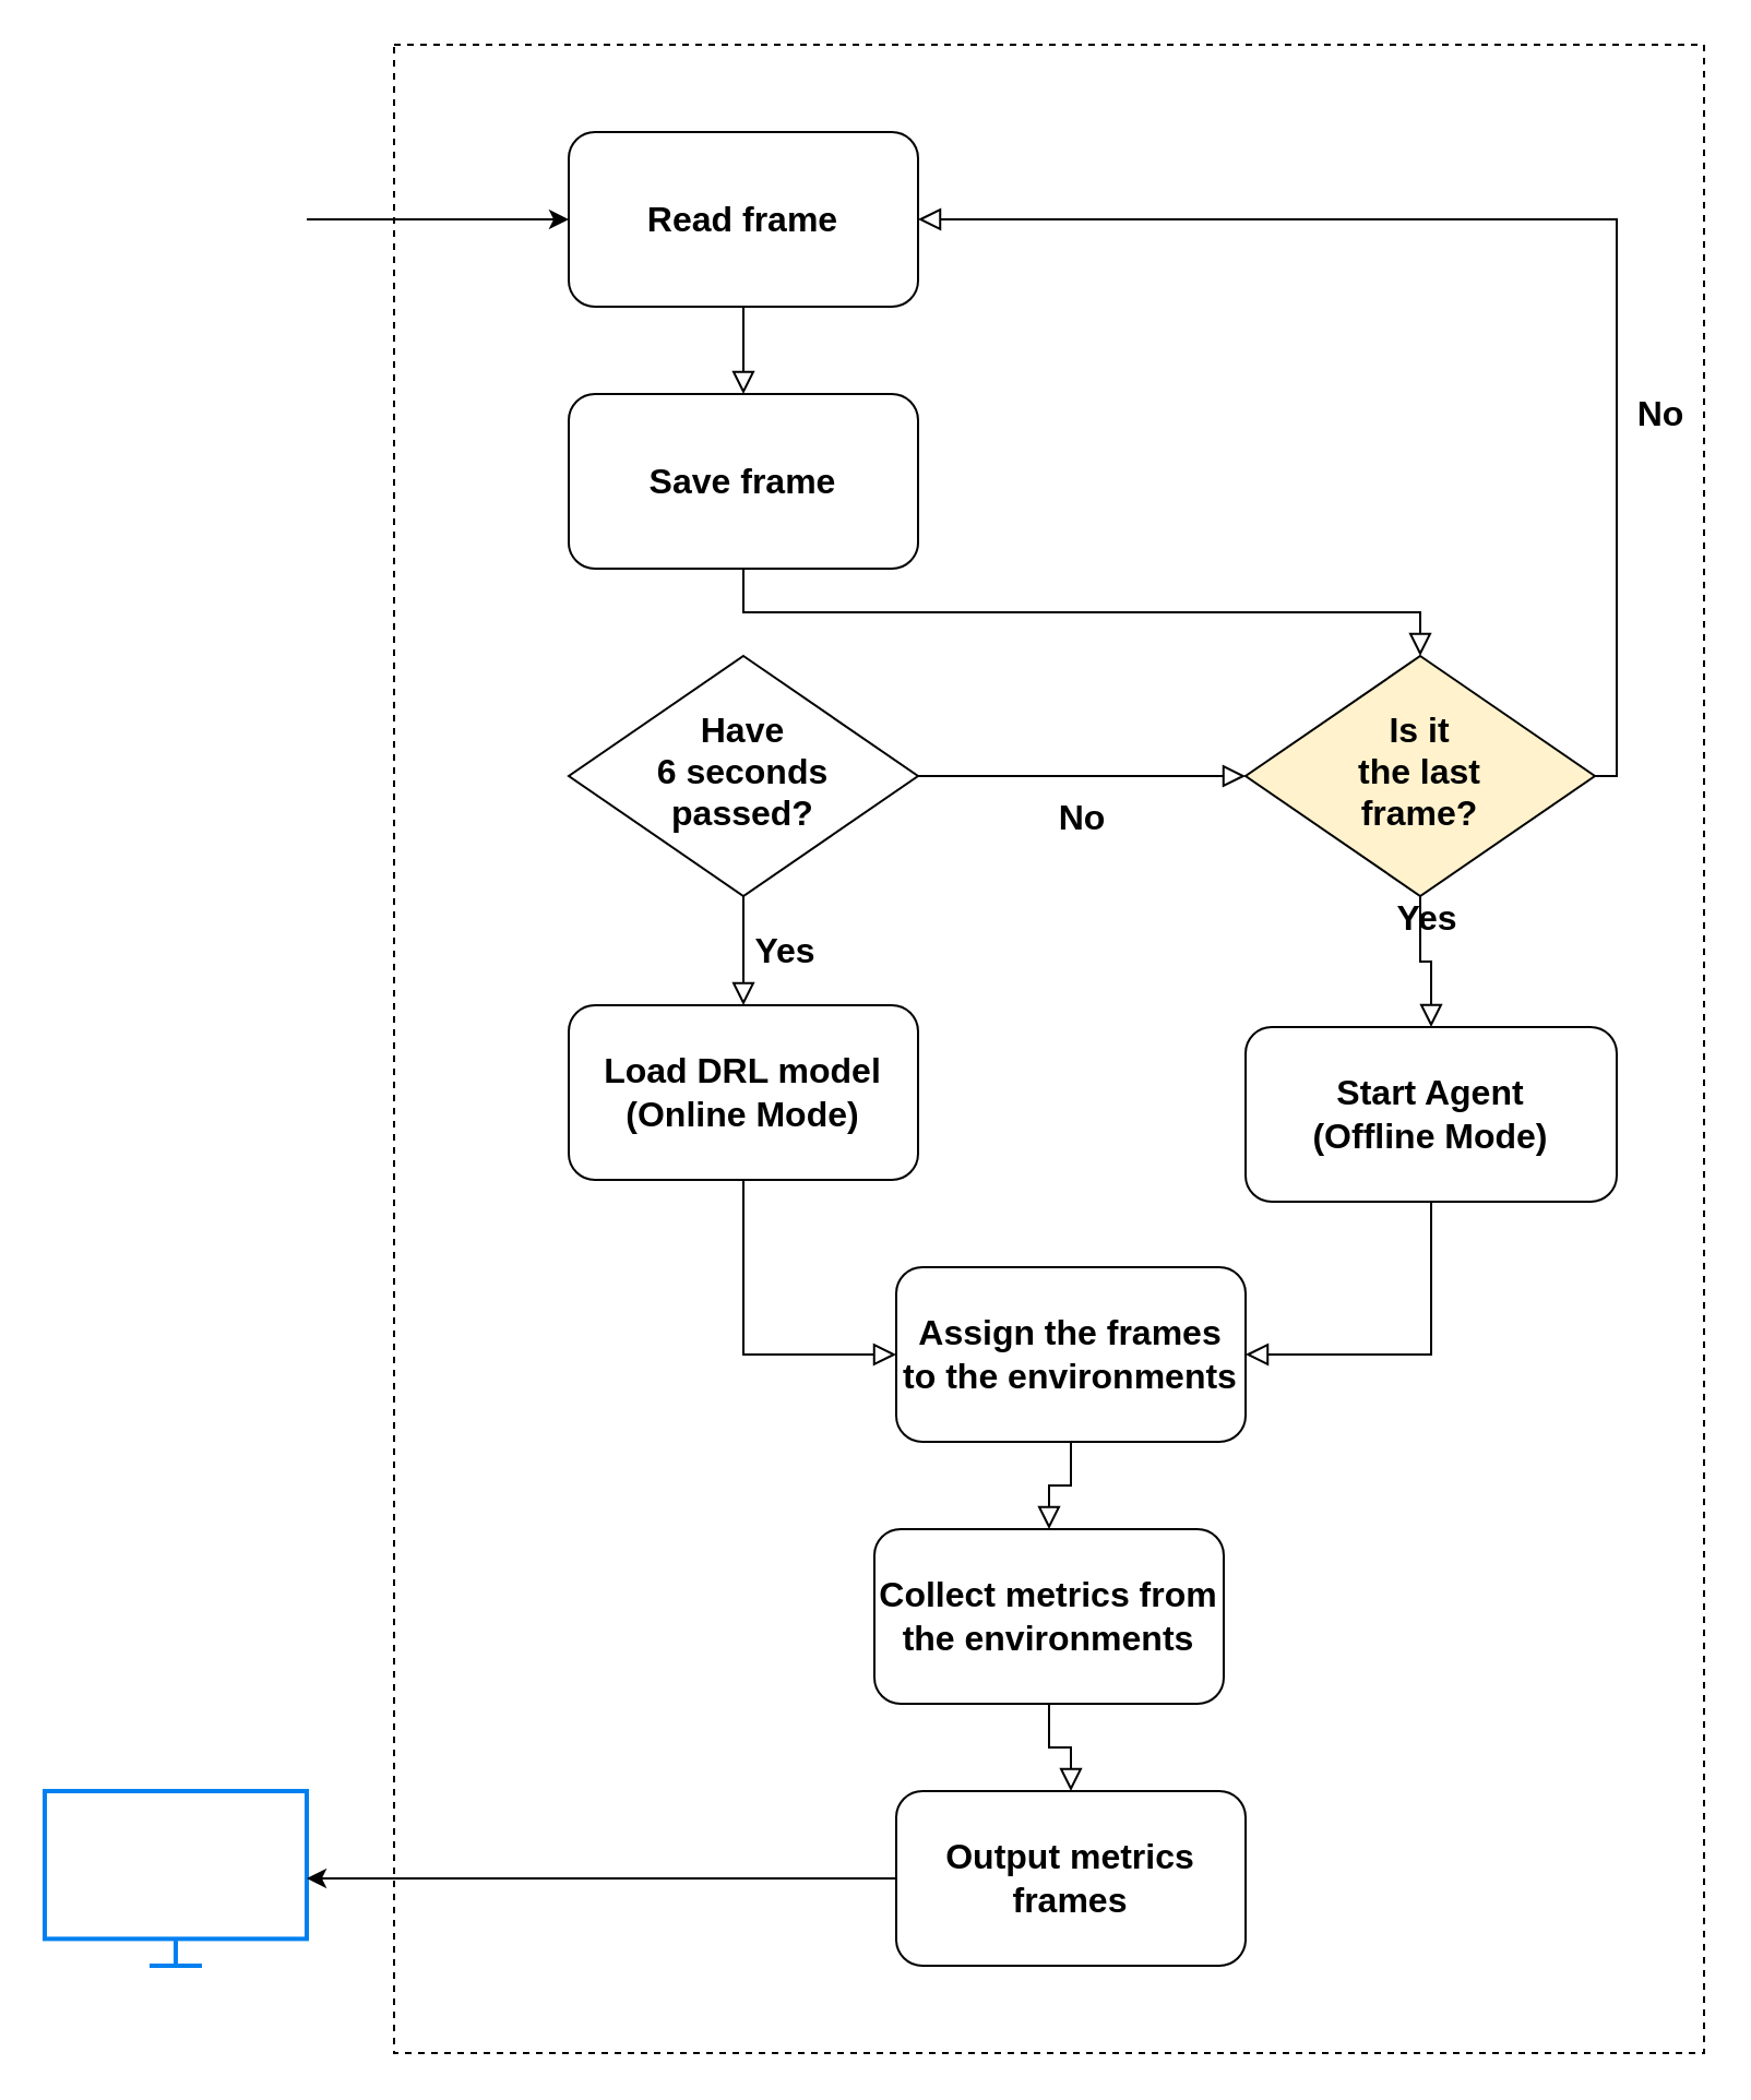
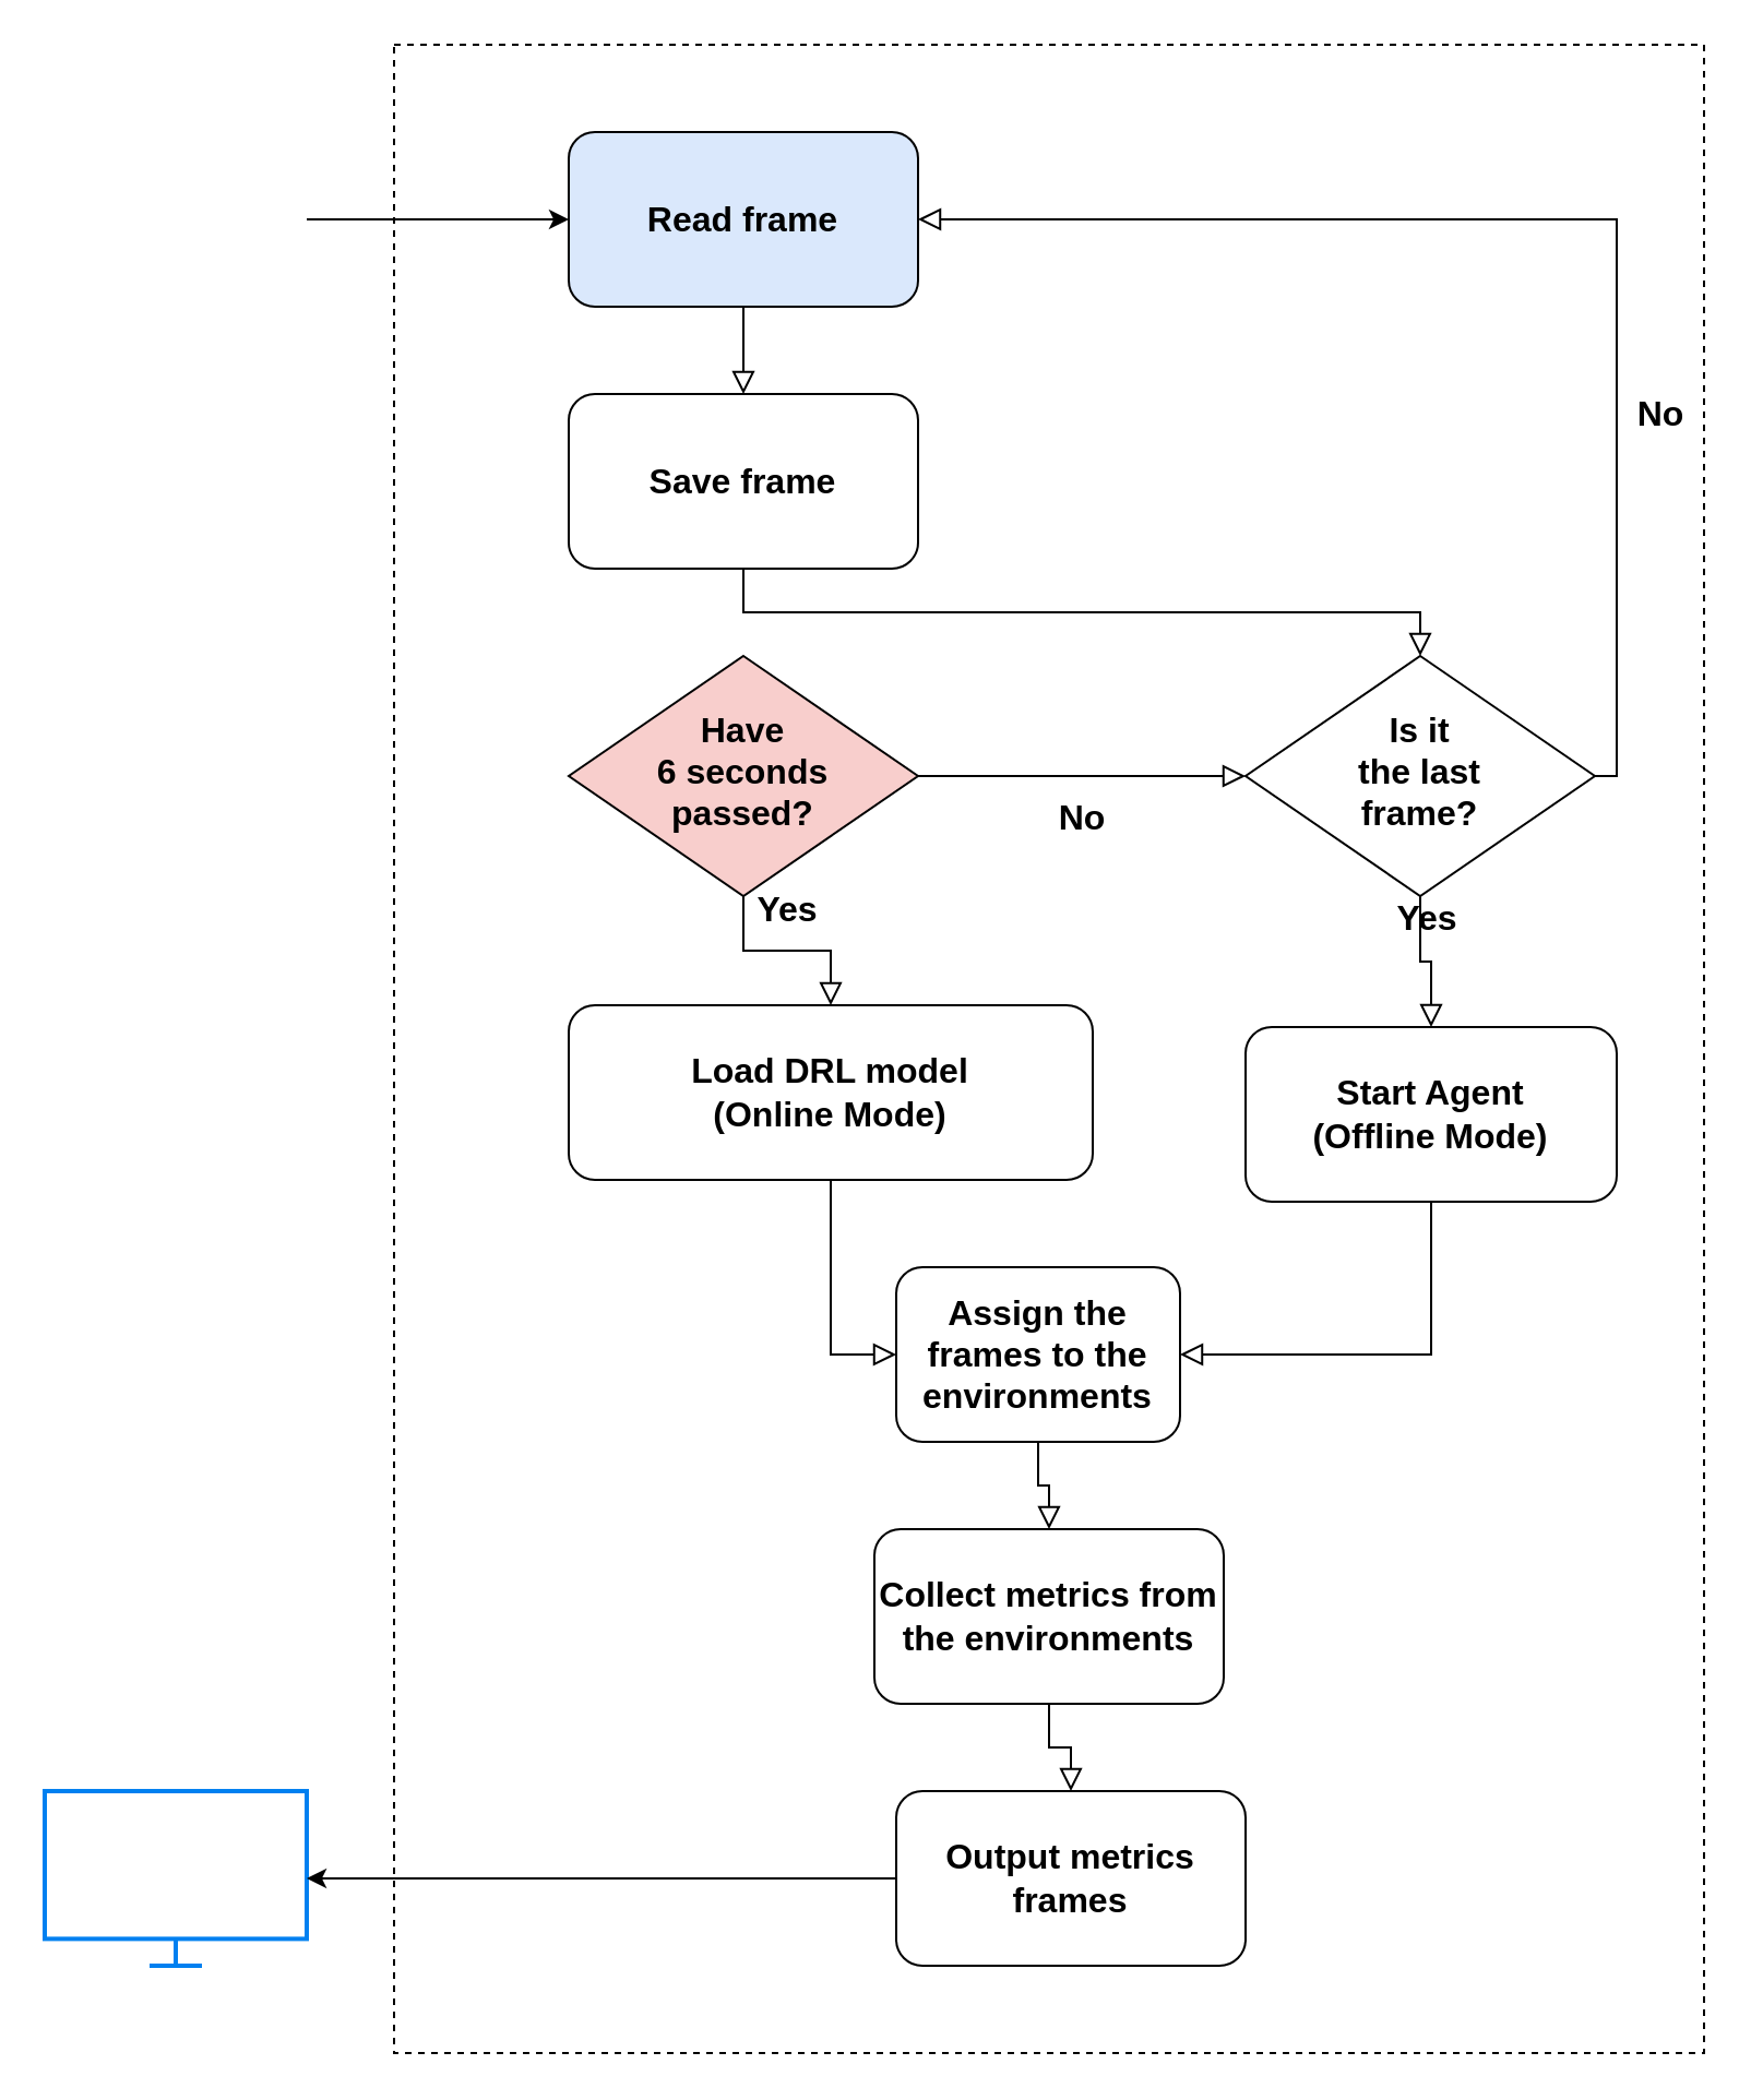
- <mxCell id="5" value="Read frame" style="rounded=1;whiteSpace=wrap;html=1;fontSize=16;glass=0;strokeWidth=1;shadow=0;fontStyle=1" parent="1" vertex="1"><mxGeometry x="260" y="60" width="160" height="80" as="geometry" /></mxCell>
+ <mxCell id="5" value="Read frame" style="rounded=1;whiteSpace=wrap;html=1;fontSize=16;glass=0;strokeWidth=1;shadow=0;fontStyle=1;fillColor=#dae8fc;" parent="1" vertex="1"><mxGeometry x="260" y="60" width="160" height="80" as="geometry" /></mxCell>
- <mxCell id="9" value="Have&lt;br style=&quot;border-color: var(--border-color); font-size: 16px;&quot;&gt;6 seconds&lt;br style=&quot;border-color: var(--border-color); font-size: 16px;&quot;&gt;passed?" style="rhombus;whiteSpace=wrap;html=1;shadow=0;fontFamily=Helvetica;fontSize=16;align=center;strokeWidth=1;spacing=6;spacingTop=-4;fontStyle=1" parent="1" vertex="1"><mxGeometry x="260" y="300" width="160" height="110" as="geometry" /></mxCell>
+ <mxCell id="9" value="Have&lt;br style=&quot;border-color: var(--border-color); font-size: 16px;&quot;&gt;6 seconds&lt;br style=&quot;border-color: var(--border-color); font-size: 16px;&quot;&gt;passed?" style="rhombus;whiteSpace=wrap;html=1;shadow=0;fontFamily=Helvetica;fontSize=16;align=center;strokeWidth=1;spacing=6;spacingTop=-4;fontStyle=1;fillColor=#f8cecc;" parent="1" vertex="1"><mxGeometry x="260" y="300" width="160" height="110" as="geometry" /></mxCell>
- <mxCell id="11" value="Is it &lt;br&gt;the last &lt;br&gt;frame?" style="rhombus;whiteSpace=wrap;html=1;shadow=0;fontFamily=Helvetica;fontSize=16;align=center;strokeWidth=1;spacing=6;spacingTop=-4;fontStyle=1;fillColor=#fff2cc;" parent="1" vertex="1"><mxGeometry x="570" y="300" width="160" height="110" as="geometry" /></mxCell>
+ <mxCell id="11" value="Is it &lt;br&gt;the last &lt;br&gt;frame?" style="rhombus;whiteSpace=wrap;html=1;shadow=0;fontFamily=Helvetica;fontSize=16;align=center;strokeWidth=1;spacing=6;spacingTop=-4;fontStyle=1" parent="1" vertex="1"><mxGeometry x="570" y="300" width="160" height="110" as="geometry" /></mxCell>
- <mxCell id="14" value="Load DRL model&lt;br style=&quot;font-size: 16px;&quot;&gt;(Online Mode)" style="rounded=1;whiteSpace=wrap;html=1;fontSize=16;glass=0;strokeWidth=1;shadow=0;fontStyle=1" parent="1" vertex="1"><mxGeometry x="260" y="460" width="160" height="80" as="geometry" /></mxCell>
+ <mxCell id="14" value="Load DRL model&lt;br style=&quot;font-size: 16px;&quot;&gt;(Online Mode)" style="rounded=1;whiteSpace=wrap;html=1;fontSize=16;glass=0;strokeWidth=1;shadow=0;fontStyle=1" parent="1" vertex="1"><mxGeometry x="260" y="460" width="240" height="80" as="geometry" /></mxCell>
- <mxCell id="16" value="Assign the frames to the environments" style="rounded=1;whiteSpace=wrap;html=1;fontSize=16;glass=0;strokeWidth=1;shadow=0;fontStyle=1" parent="1" vertex="1"><mxGeometry x="410" y="580" width="160" height="80" as="geometry" /></mxCell>
+ <mxCell id="16" value="Assign the frames to the environments" style="rounded=1;whiteSpace=wrap;html=1;fontSize=16;glass=0;strokeWidth=1;shadow=0;fontStyle=1" parent="1" vertex="1"><mxGeometry x="410" y="580" width="130" height="80" as="geometry" /></mxCell>
